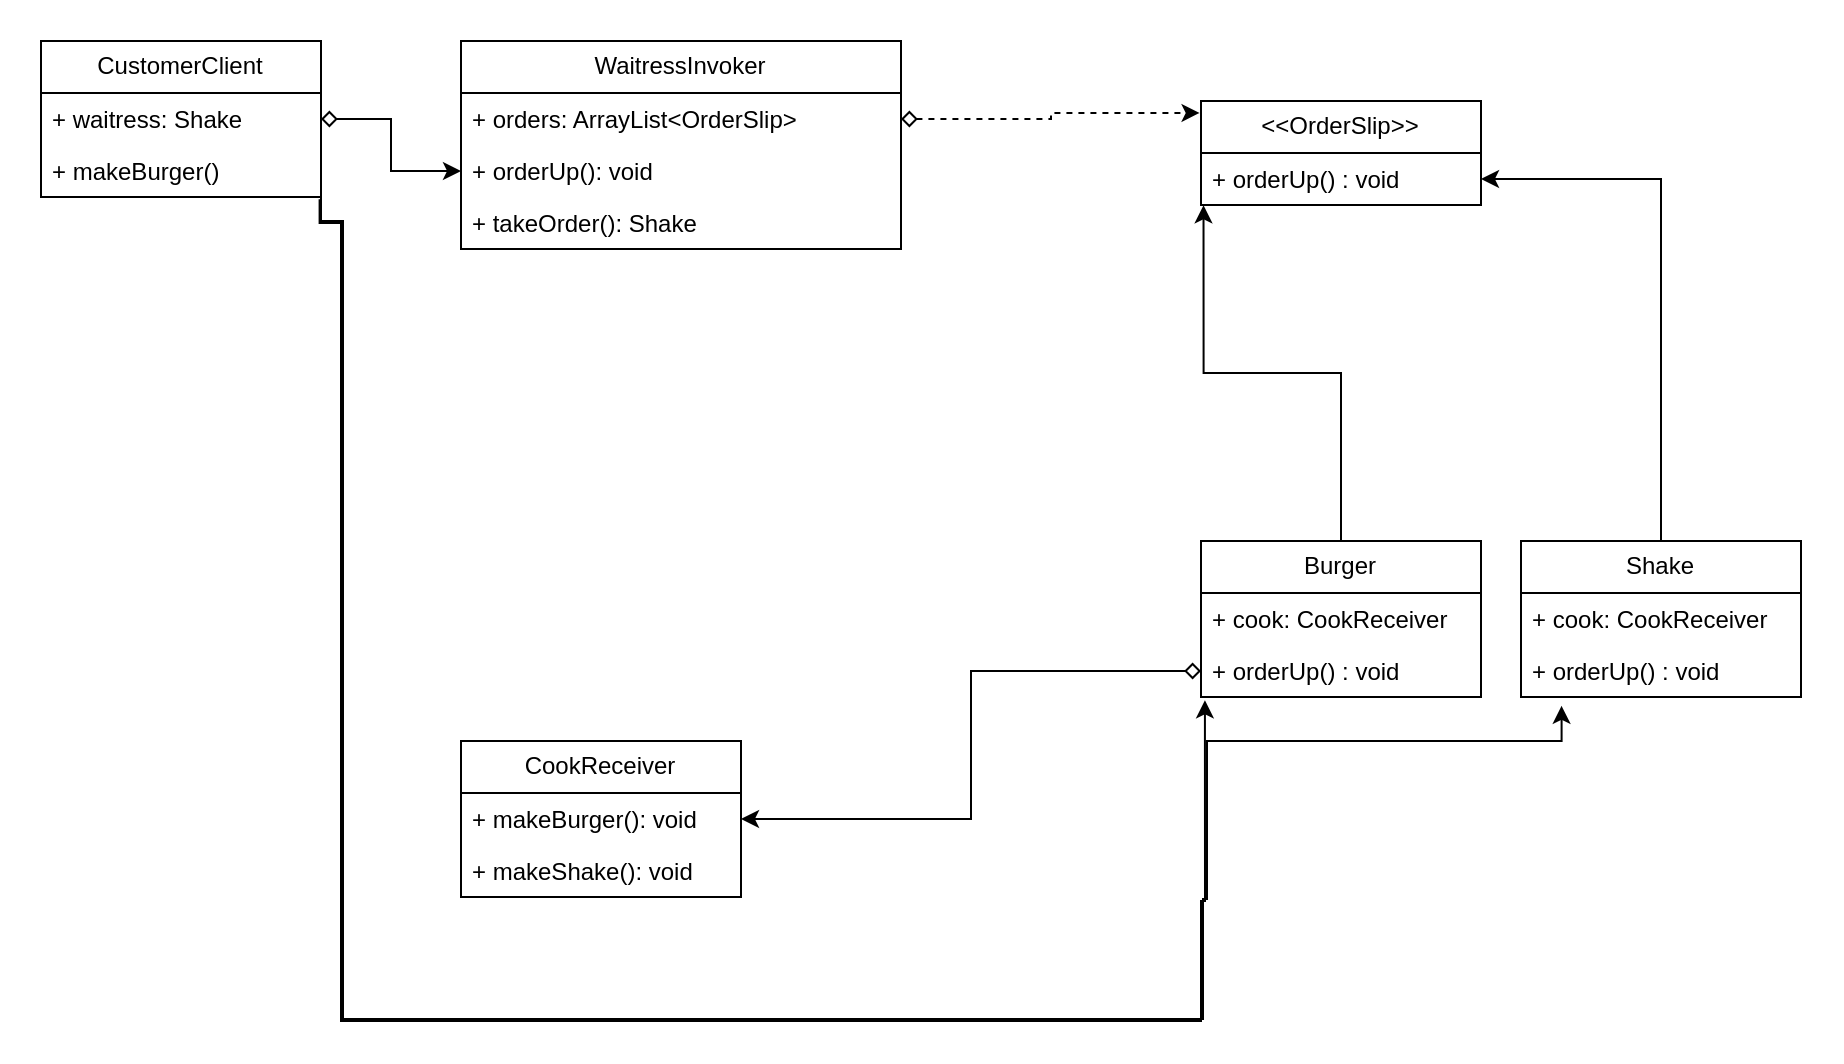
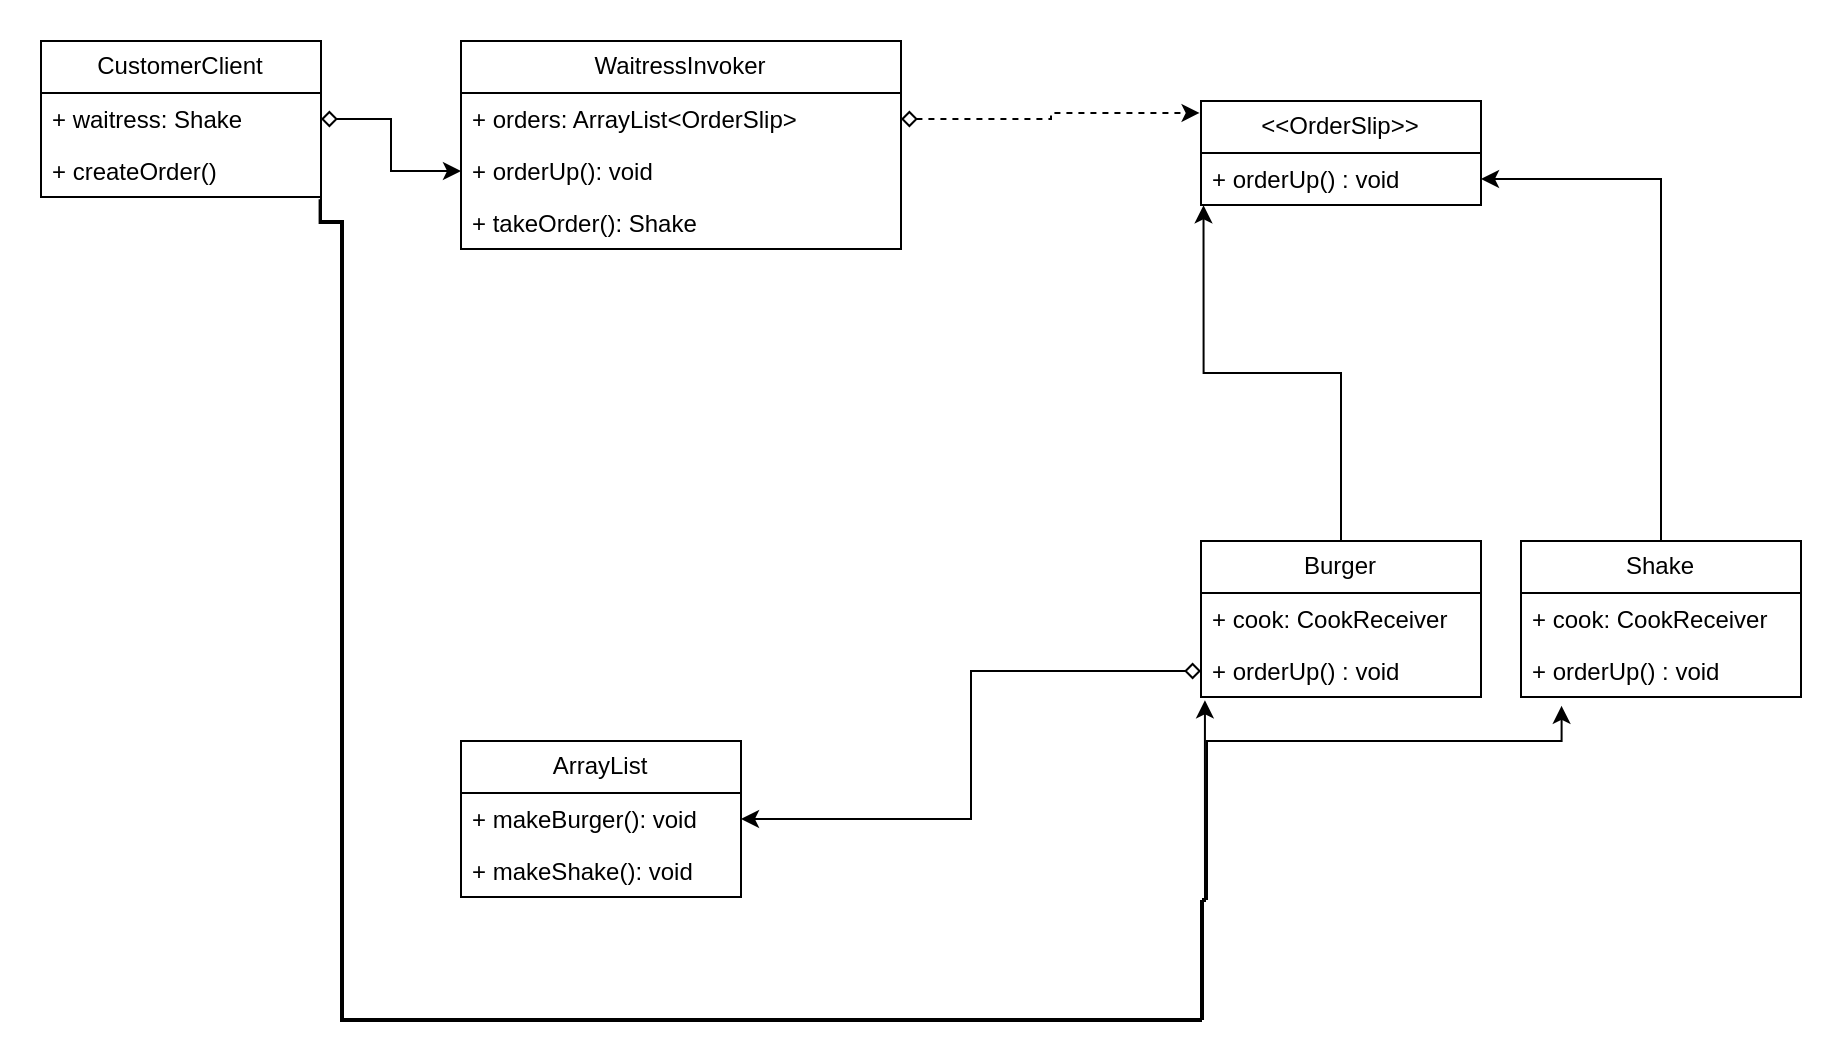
- <mxCell id="13" value="+ makeBurger()" style="text;strokeColor=none;fillColor=none;align=left;verticalAlign=top;spacingLeft=4;spacingRight=4;overflow=hidden;rotatable=0;points=[[0,0.5],[1,0.5]];portConstraint=eastwest;whiteSpace=wrap;html=1;" parent="11" vertex="1"><mxGeometry y="52" width="140" height="26" as="geometry" /></mxCell>
+ <mxCell id="13" value="+ createOrder()" style="text;strokeColor=none;fillColor=none;align=left;verticalAlign=top;spacingLeft=4;spacingRight=4;overflow=hidden;rotatable=0;points=[[0,0.5],[1,0.5]];portConstraint=eastwest;whiteSpace=wrap;html=1;" parent="11" vertex="1"><mxGeometry y="52" width="140" height="26" as="geometry" /></mxCell>
- <mxCell id="14" value="CookReceiver" style="swimlane;fontStyle=0;childLayout=stackLayout;horizontal=1;startSize=26;fillColor=none;horizontalStack=0;resizeParent=1;resizeParentMax=0;resizeLast=0;collapsible=1;marginBottom=0;whiteSpace=wrap;html=1;" parent="1" vertex="1"><mxGeometry x="230" y="370" width="140" height="78" as="geometry" /></mxCell>
+ <mxCell id="14" value="ArrayList" style="swimlane;fontStyle=0;childLayout=stackLayout;horizontal=1;startSize=26;fillColor=none;horizontalStack=0;resizeParent=1;resizeParentMax=0;resizeLast=0;collapsible=1;marginBottom=0;whiteSpace=wrap;html=1;" parent="1" vertex="1"><mxGeometry x="230" y="370" width="140" height="78" as="geometry" /></mxCell>
